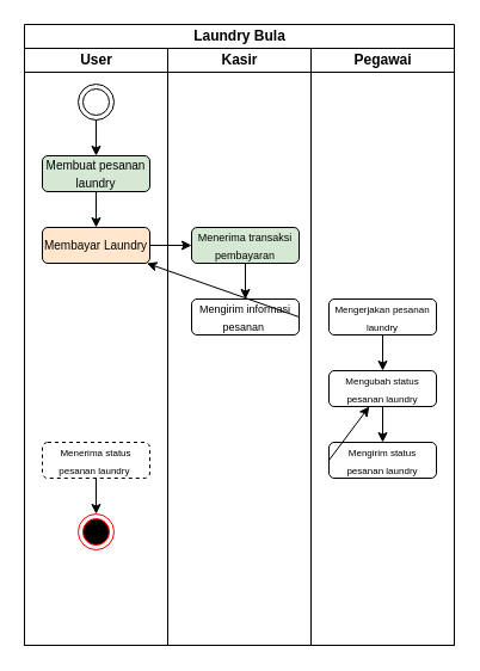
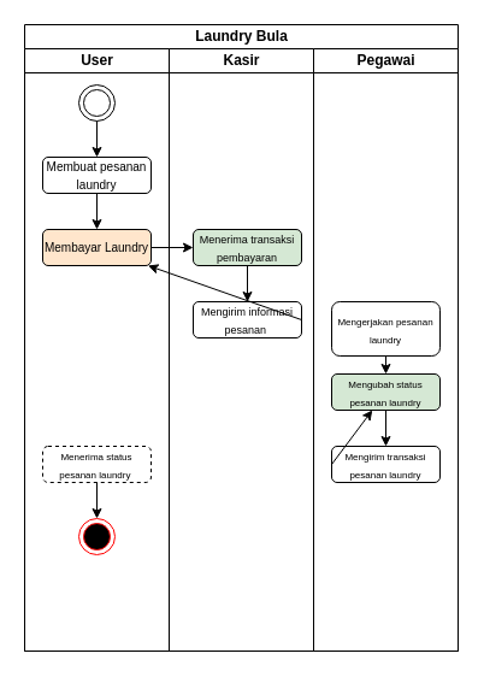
- <mxCell id="5" value="&lt;span style=&quot;font-size: 10px;&quot;&gt;Membuat pesanan laundry&lt;/span&gt;" style="rounded=1;whiteSpace=wrap;html=1;fillColor=#d5e8d4;" vertex="1" parent="3"><mxGeometry x="15" y="90" width="90" height="30" as="geometry" /></mxCell>
+ <mxCell id="5" value="&lt;span style=&quot;font-size: 10px;&quot;&gt;Membuat pesanan laundry&lt;/span&gt;" style="rounded=1;whiteSpace=wrap;html=1;" vertex="1" parent="3"><mxGeometry x="15" y="90" width="90" height="30" as="geometry" /></mxCell>
- <mxCell id="13" value="&lt;font style=&quot;font-size: 8px;&quot;&gt;Mengerjakan pesanan laundry&lt;/font&gt;" style="rounded=1;whiteSpace=wrap;html=1;" vertex="1" parent="12"><mxGeometry x="15.0" y="210" width="90" height="30" as="geometry" /></mxCell>
+ <mxCell id="13" value="&lt;font style=&quot;font-size: 8px;&quot;&gt;Mengerjakan pesanan laundry&lt;/font&gt;" style="rounded=1;whiteSpace=wrap;html=1;" vertex="1" parent="12"><mxGeometry x="15.0" y="210" width="90" height="45" as="geometry" /></mxCell>
- <mxCell id="14" value="&lt;font style=&quot;font-size: 8px;&quot;&gt;Mengubah status pesanan laundry&lt;/font&gt;" style="rounded=1;whiteSpace=wrap;html=1;" vertex="1" parent="12"><mxGeometry x="15.0" y="270" width="90" height="30" as="geometry" /></mxCell>
+ <mxCell id="14" value="&lt;font style=&quot;font-size: 8px;&quot;&gt;Mengubah status pesanan laundry&lt;/font&gt;" style="rounded=1;whiteSpace=wrap;html=1;fillColor=#d5e8d4;" vertex="1" parent="12"><mxGeometry x="15.0" y="270" width="90" height="30" as="geometry" /></mxCell>
- <mxCell id="15" value="&lt;font style=&quot;font-size: 8px;&quot;&gt;Mengirim status pesanan laundry&lt;/font&gt;" style="rounded=1;whiteSpace=wrap;html=1;" vertex="1" parent="12"><mxGeometry x="15.0" y="330" width="90" height="30" as="geometry" /></mxCell>
+ <mxCell id="15" value="&lt;font style=&quot;font-size: 8px;&quot;&gt;Mengirim transaksi pesanan laundry&lt;/font&gt;" style="rounded=1;whiteSpace=wrap;html=1;" vertex="1" parent="12"><mxGeometry x="15.0" y="330" width="90" height="30" as="geometry" /></mxCell>
